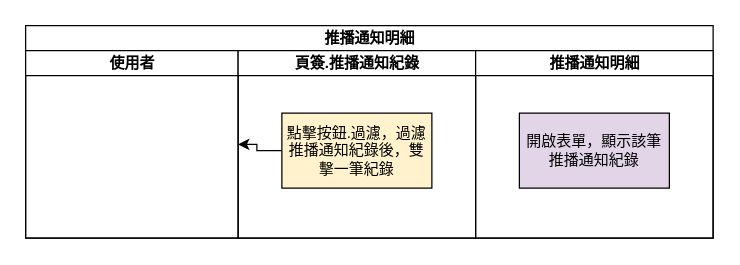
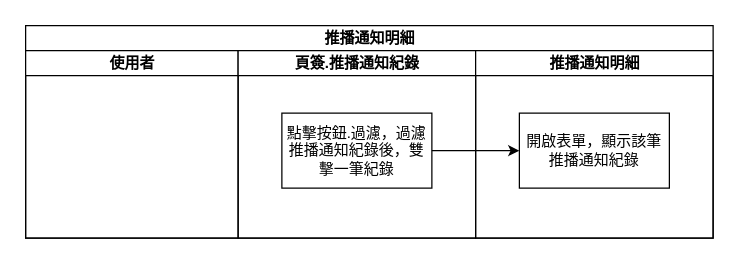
- <mxCell id="8" style="edgeStyle=orthogonalEdgeStyle;rounded=0;orthogonalLoop=1;jettySize=auto;html=1;" parent="2" source="5" target="3" edge="1"><mxGeometry relative="1" as="geometry" /></mxCell>
+ <mxCell id="8" style="edgeStyle=orthogonalEdgeStyle;rounded=0;orthogonalLoop=1;jettySize=auto;html=1;" parent="2" source="5" target="7" edge="1"><mxGeometry relative="1" as="geometry" /></mxCell>
- <mxCell id="5" value="點擊按鈕.過濾，過濾推播通知紀錄後，雙擊一筆紀錄" style="rounded=0;whiteSpace=wrap;html=1;fillColor=#fff2cc;" parent="4" vertex="1"><mxGeometry x="35" y="50" width="120" height="60" as="geometry" /></mxCell>
+ <mxCell id="5" value="點擊按鈕.過濾，過濾推播通知紀錄後，雙擊一筆紀錄" style="rounded=0;whiteSpace=wrap;html=1;" parent="4" vertex="1"><mxGeometry x="35" y="50" width="120" height="60" as="geometry" /></mxCell>
- <mxCell id="7" value="開啟表單，顯示該筆推播通知紀錄" style="rounded=0;whiteSpace=wrap;html=1;fillColor=#e1d5e7;" parent="6" vertex="1"><mxGeometry x="35" y="50" width="120" height="60" as="geometry" /></mxCell>
+ <mxCell id="7" value="開啟表單，顯示該筆推播通知紀錄" style="rounded=0;whiteSpace=wrap;html=1;" parent="6" vertex="1"><mxGeometry x="35" y="50" width="120" height="60" as="geometry" /></mxCell>
